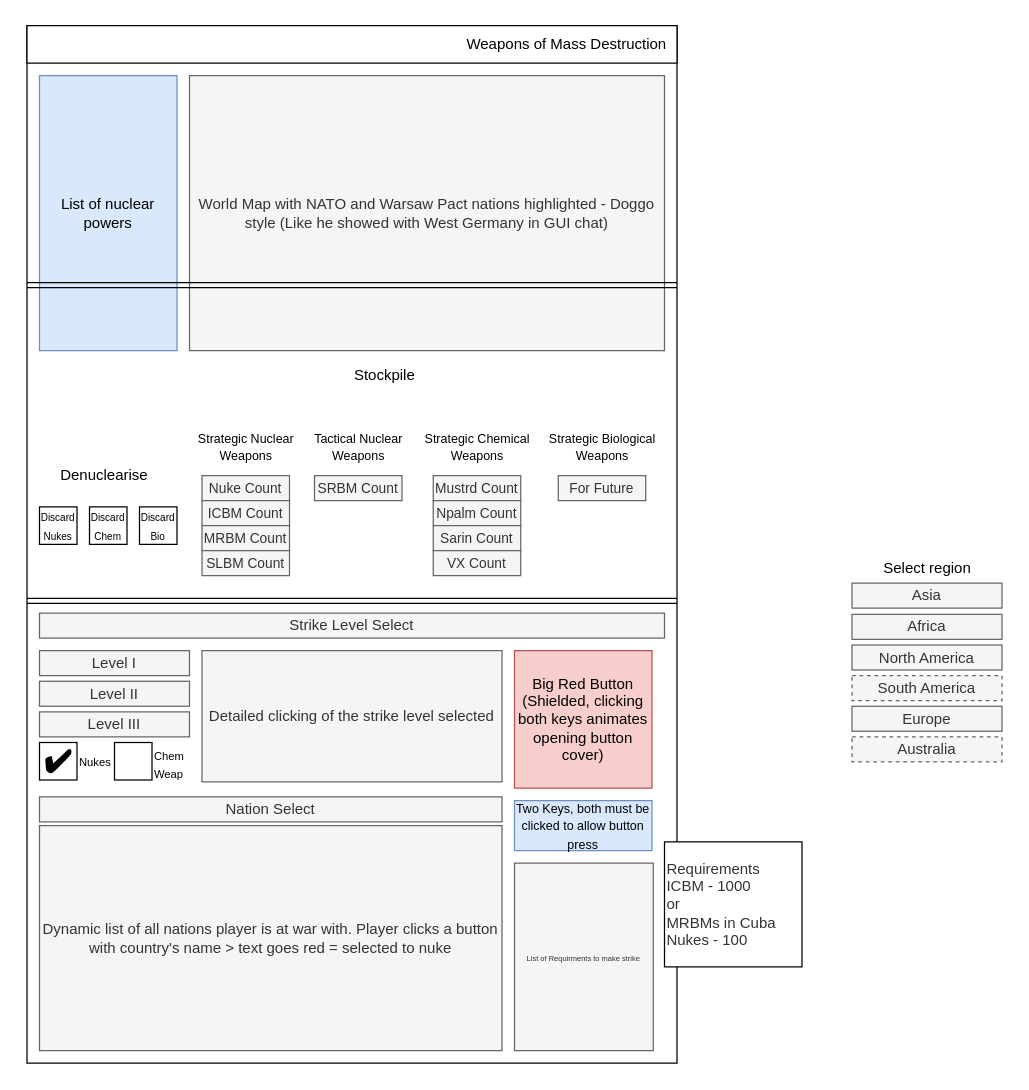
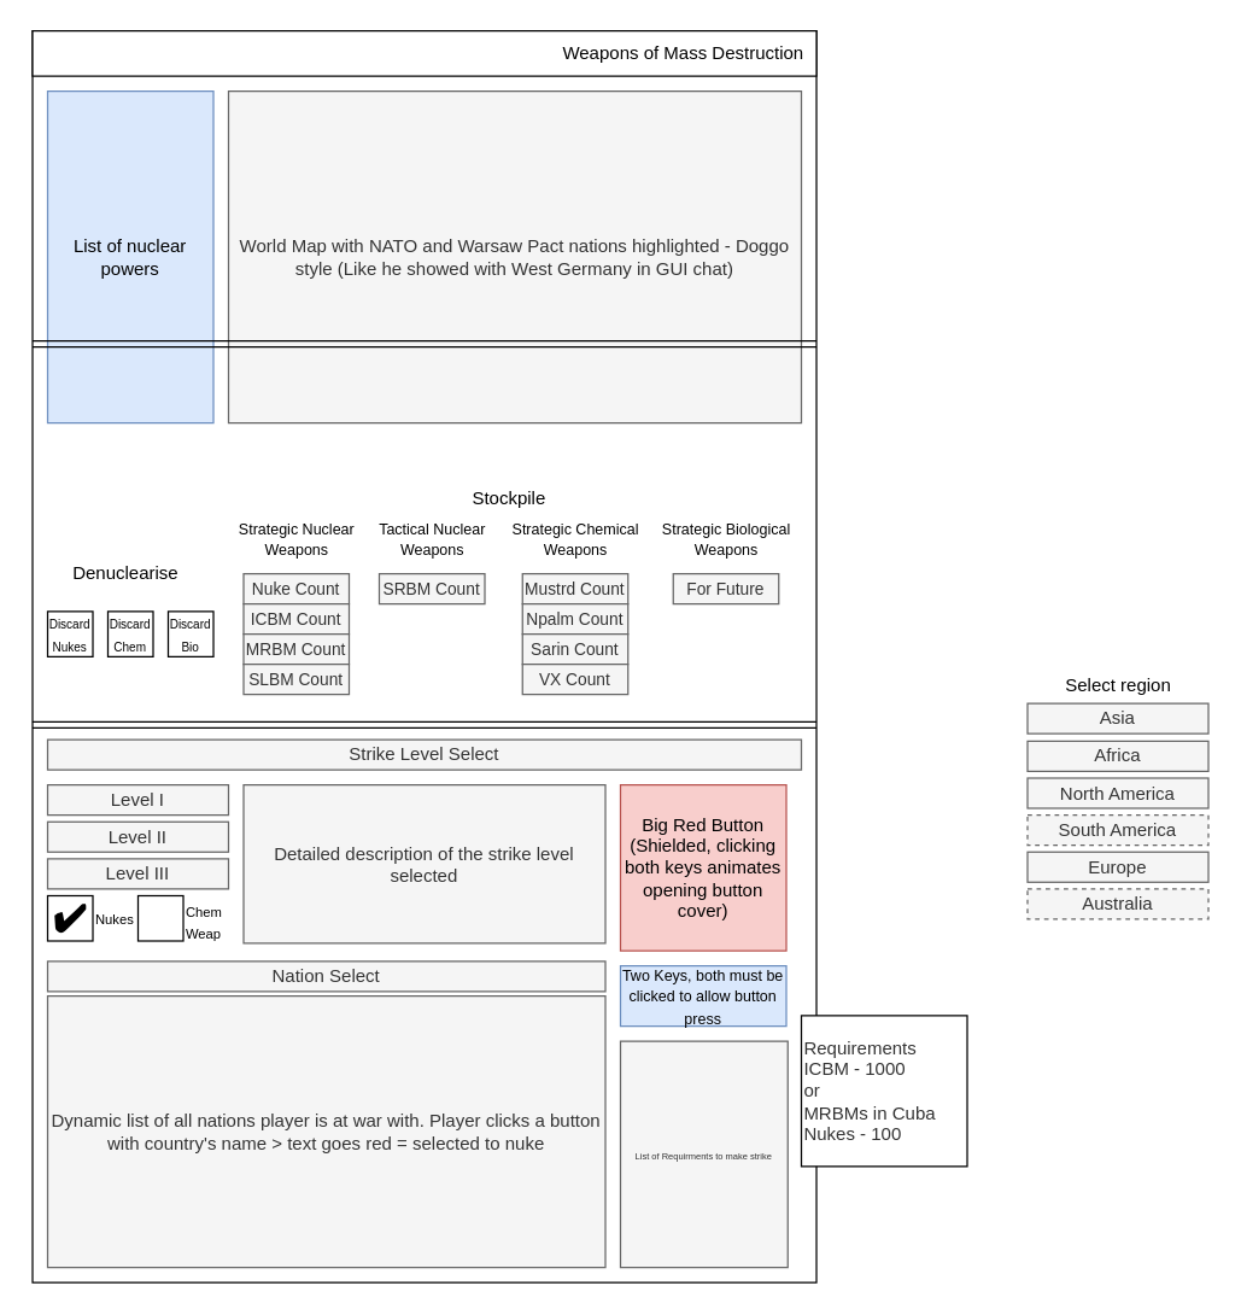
- <mxCell id="8" value="Stockpile" style="text;html=1;resizable=0;points=[];autosize=1;align=left;verticalAlign=top;spacingTop=-4;" parent="1" vertex="1"><mxGeometry x="281" y="290" width="60" height="20" as="geometry" /></mxCell>
+ <mxCell id="8" value="Stockpile" style="text;html=1;resizable=0;points=[];autosize=1;align=left;verticalAlign=top;spacingTop=-4;" parent="1" vertex="1"><mxGeometry x="311" y="320" width="60" height="20" as="geometry" /></mxCell>
- <mxCell id="36" value="Detailed clicking of the strike level selected" style="rounded=0;whiteSpace=wrap;html=1;fillColor=#f5f5f5;strokeColor=#666666;fontColor=#333333;" vertex="1" parent="1"><mxGeometry x="161" y="520" width="240" height="105" as="geometry" /></mxCell>
+ <mxCell id="36" value="Detailed description of the strike level selected" style="rounded=0;whiteSpace=wrap;html=1;fillColor=#f5f5f5;strokeColor=#666666;fontColor=#333333;" vertex="1" parent="1"><mxGeometry x="161" y="520" width="240" height="105" as="geometry" /></mxCell>
